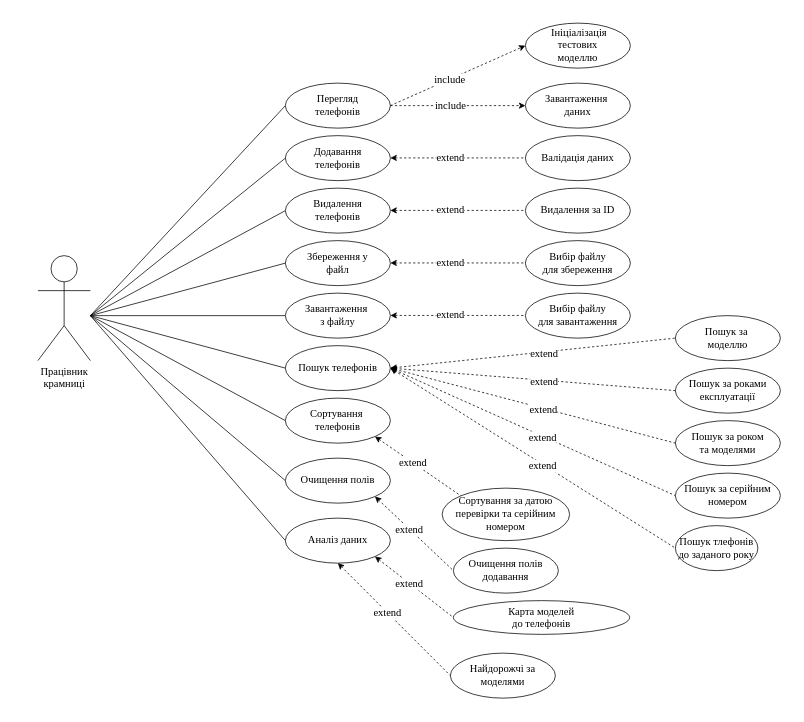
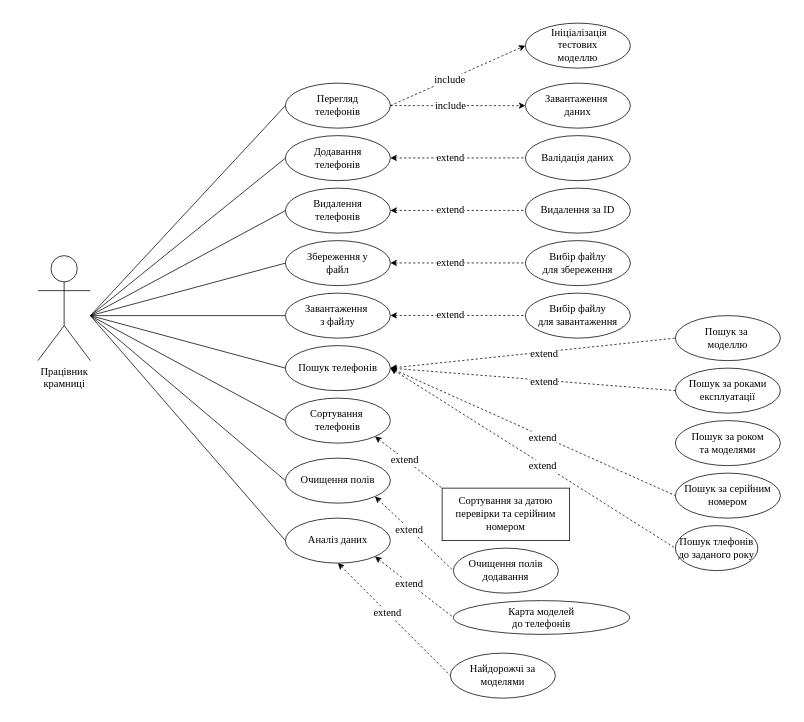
- <mxCell id="37" style="rounded=0;orthogonalLoop=1;jettySize=auto;html=1;entryX=0;entryY=0.5;entryDx=0;entryDy=0;dashed=1;exitX=1;exitY=0.5;exitDx=0;exitDy=0;endArrow=none;startFill=1;startArrow=classic;" edge="1" parent="1" source="22" target="29"><mxGeometry relative="1" as="geometry"><mxPoint x="610" y="740" as="sourcePoint" /><mxPoint x="790" y="560" as="targetPoint" /></mxGeometry></mxCell>
- <mxCell id="38" value="&lt;span style=&quot;font-family: &amp;quot;Times New Roman&amp;quot;; font-size: 14px;&quot;&gt;extend&lt;/span&gt;" style="edgeLabel;html=1;align=center;verticalAlign=middle;resizable=0;points=[];" vertex="1" connectable="0" parent="37"><mxGeometry x="0.073" y="-2" relative="1" as="geometry"><mxPoint as="offset" /></mxGeometry></mxCell>
- <mxCell id="32" value="&lt;font face=&quot;Times New Roman&quot;&gt;&lt;span style=&quot;font-size: 14px;&quot;&gt;Сортування за датою&lt;/span&gt;&lt;/font&gt;&lt;div&gt;&lt;font face=&quot;Times New Roman&quot;&gt;&lt;span style=&quot;font-size: 14px;&quot;&gt;перевірки та серійним номером&lt;/span&gt;&lt;/font&gt;&lt;/div&gt;" style="ellipse;whiteSpace=wrap;html=1;" vertex="1" parent="1"><mxGeometry x="589" y="650" width="170" height="70" as="geometry" /></mxCell>
+ <mxCell id="32" value="&lt;font face=&quot;Times New Roman&quot;&gt;&lt;span style=&quot;font-size: 14px;&quot;&gt;Сортування за датою&lt;/span&gt;&lt;/font&gt;&lt;div&gt;&lt;font face=&quot;Times New Roman&quot;&gt;&lt;span style=&quot;font-size: 14px;&quot;&gt;перевірки та серійним номером&lt;/span&gt;&lt;/font&gt;&lt;/div&gt;" style="whiteSpace=wrap;html=1;rounded=0;" vertex="1" parent="1"><mxGeometry x="589" y="650" width="170" height="70" as="geometry" /></mxCell>
